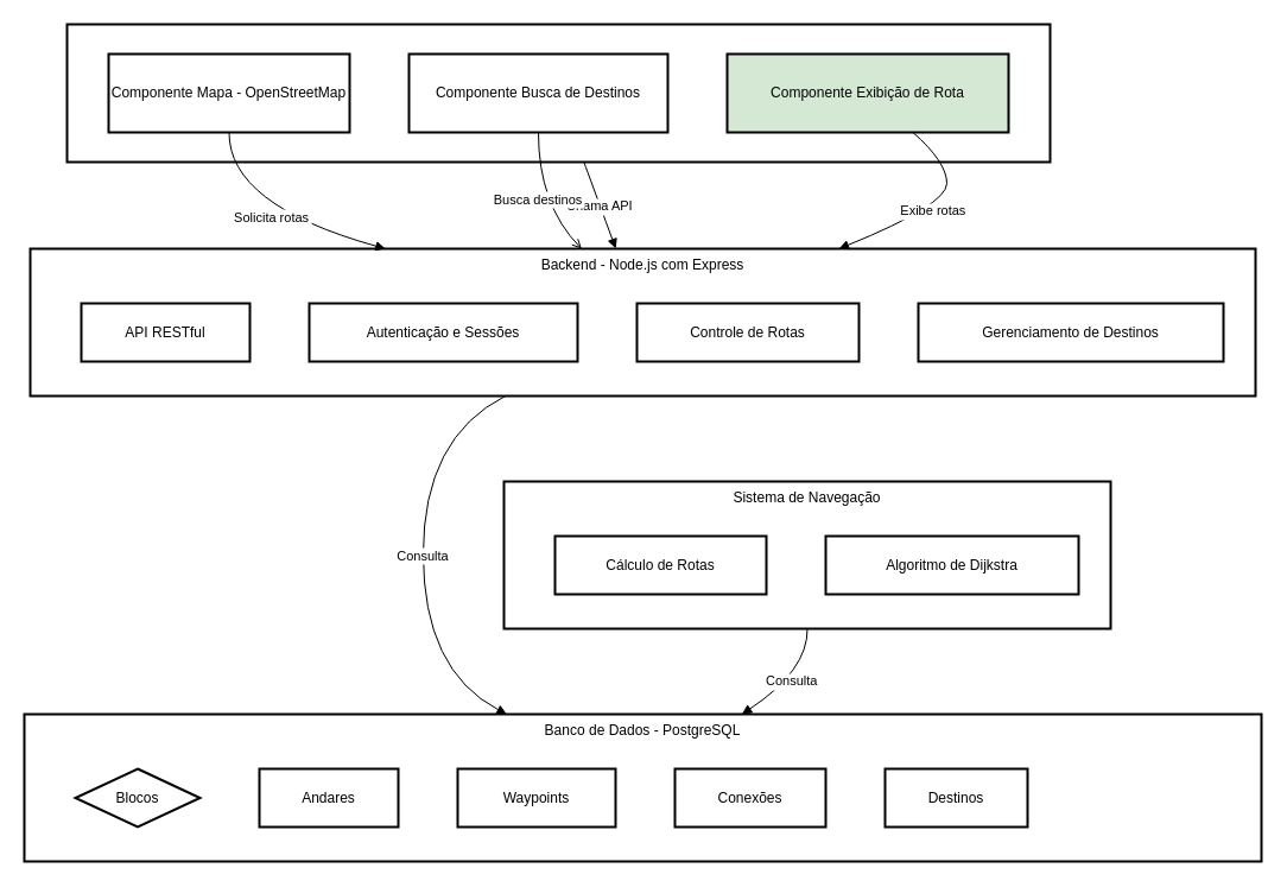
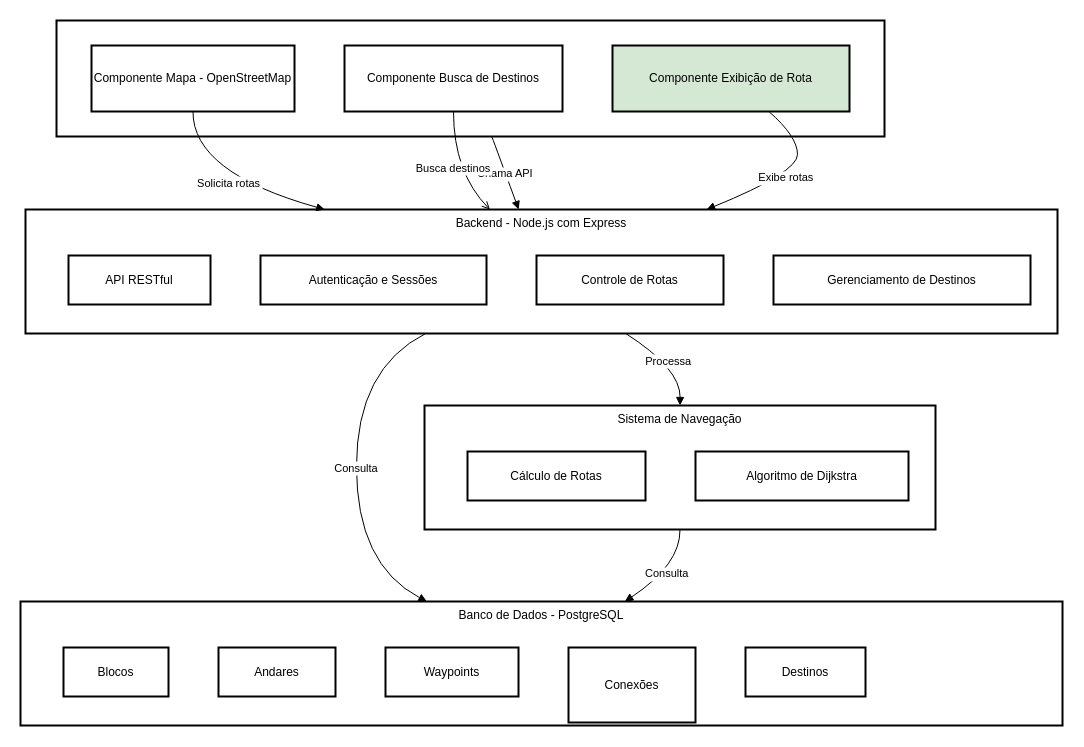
+ <mxCell id="22" value="Processa" style="curved=1;startArrow=none;endArrow=block;exitX=0.58;exitY=0.99;entryX=0.5;entryY=0;rounded=0;" edge="1" parent="1" source="11" target="2"><mxGeometry relative="1" as="geometry"><Array as="points"><mxPoint x="680" y="368" /></Array></mxGeometry></mxCell>
- <mxCell id="6" value="Blocos" style="rhombus;whiteSpace=wrap;strokeWidth=2;" vertex="1" parent="5"><mxGeometry x="43" y="46" width="105" height="49" as="geometry" /></mxCell>
+ <mxCell id="6" value="Blocos" style="whiteSpace=wrap;strokeWidth=2;" vertex="1" parent="5"><mxGeometry x="43" y="46" width="105" height="49" as="geometry" /></mxCell>
- <mxCell id="9" value="Conexões" style="whiteSpace=wrap;strokeWidth=2;" vertex="1" parent="5"><mxGeometry x="548" y="46" width="127" height="49" as="geometry" /></mxCell>
+ <mxCell id="9" value="Conexões" style="whiteSpace=wrap;strokeWidth=2;" vertex="1" parent="5"><mxGeometry x="548" y="46" width="127" height="75" as="geometry" /></mxCell>
